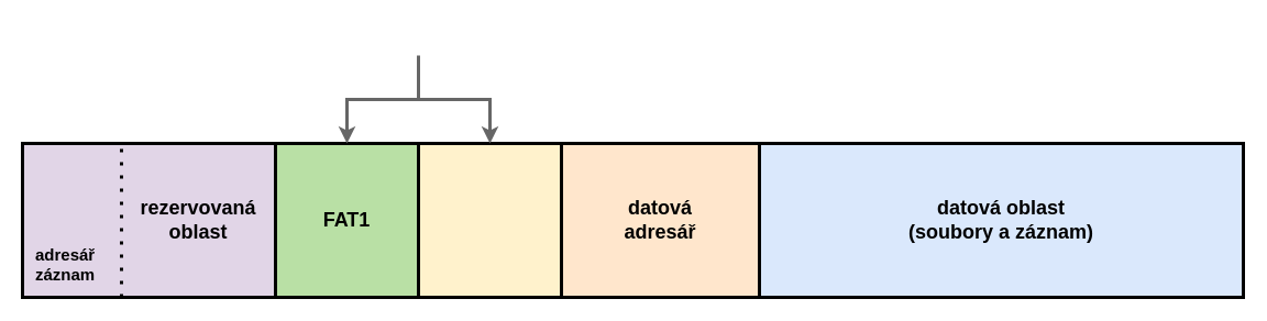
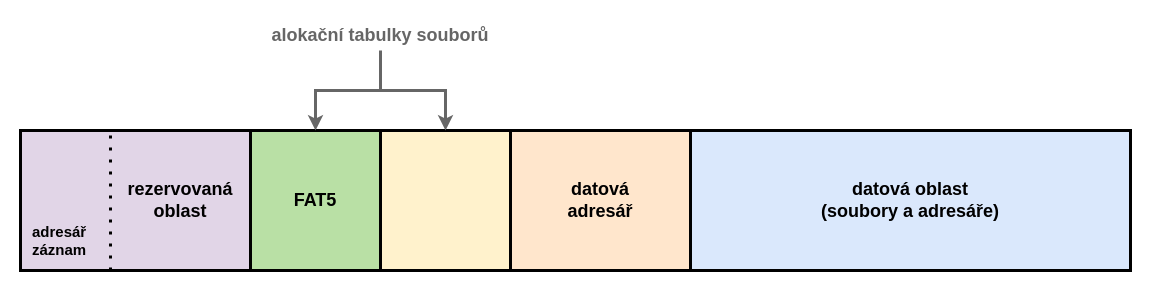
+ <mxCell id="17" value="&lt;font color=&quot;#666666&quot;&gt;&lt;span style=&quot;font-size: 18px;&quot;&gt;&lt;b&gt;alokační tabulky souborů&lt;/b&gt;&lt;/span&gt;&lt;/font&gt;" style="text;html=1;align=center;verticalAlign=middle;whiteSpace=wrap;rounded=0;" parent="1" vertex="1"><mxGeometry x="270" y="20" width="220" height="30" as="geometry" /></mxCell>
- <mxCell id="9" value="&lt;b style=&quot;&quot;&gt;&lt;font style=&quot;font-size: 18px;&quot;&gt;FAT1&lt;/font&gt;&lt;/b&gt;" style="text;html=1;align=center;verticalAlign=middle;whiteSpace=wrap;rounded=0;" parent="1" vertex="1"><mxGeometry x="275" y="180" width="80" height="40" as="geometry" /></mxCell>
+ <mxCell id="9" value="&lt;b style=&quot;&quot;&gt;&lt;font style=&quot;font-size: 18px;&quot;&gt;FAT5&lt;/font&gt;&lt;/b&gt;" style="text;html=1;align=center;verticalAlign=middle;whiteSpace=wrap;rounded=0;" parent="1" vertex="1"><mxGeometry x="275" y="180" width="80" height="40" as="geometry" /></mxCell>
- <mxCell id="13" value="&lt;b style=&quot;&quot;&gt;&lt;font style=&quot;font-size: 18px;&quot;&gt;datová oblast&lt;/font&gt;&lt;/b&gt;&lt;div&gt;&lt;b style=&quot;&quot;&gt;&lt;font style=&quot;font-size: 18px;&quot;&gt;(soubory a záznam)&lt;/font&gt;&lt;/b&gt;&lt;/div&gt;" style="text;html=1;align=center;verticalAlign=middle;whiteSpace=wrap;rounded=0;" parent="1" vertex="1"><mxGeometry x="810" y="170" width="200" height="60" as="geometry" /></mxCell>
+ <mxCell id="13" value="&lt;b style=&quot;&quot;&gt;&lt;font style=&quot;font-size: 18px;&quot;&gt;datová oblast&lt;/font&gt;&lt;/b&gt;&lt;div&gt;&lt;b style=&quot;&quot;&gt;&lt;font style=&quot;font-size: 18px;&quot;&gt;(soubory a adresáře)&lt;/font&gt;&lt;/b&gt;&lt;/div&gt;" style="text;html=1;align=center;verticalAlign=middle;whiteSpace=wrap;rounded=0;" parent="1" vertex="1"><mxGeometry x="810" y="170" width="200" height="60" as="geometry" /></mxCell>
